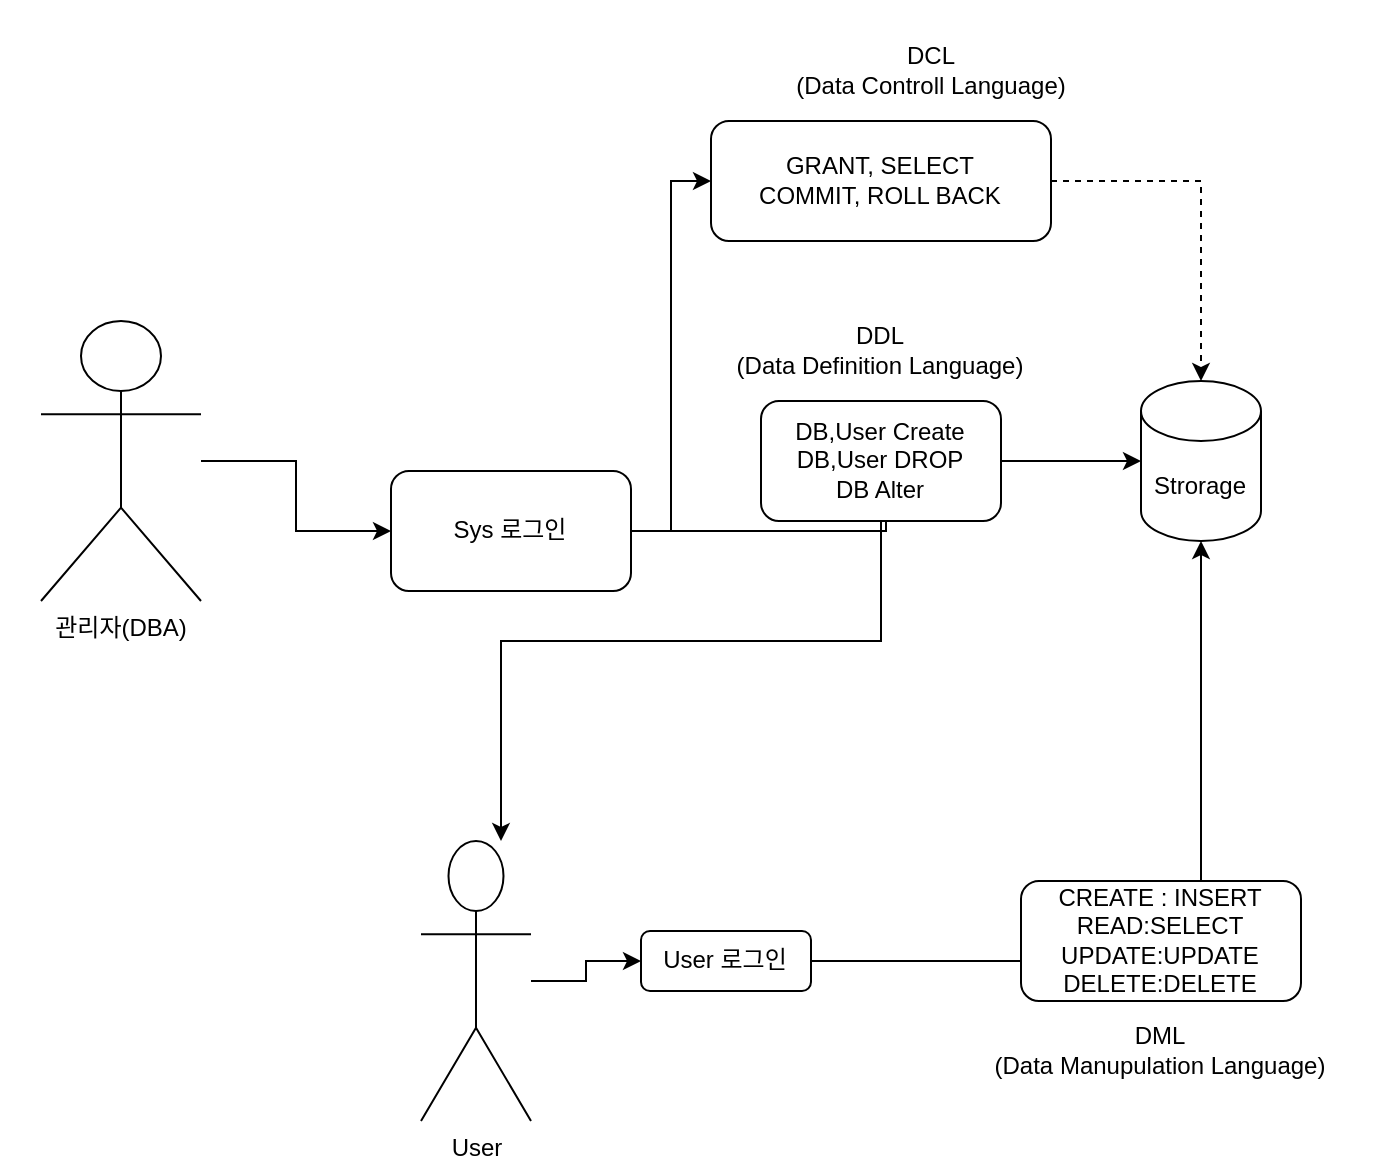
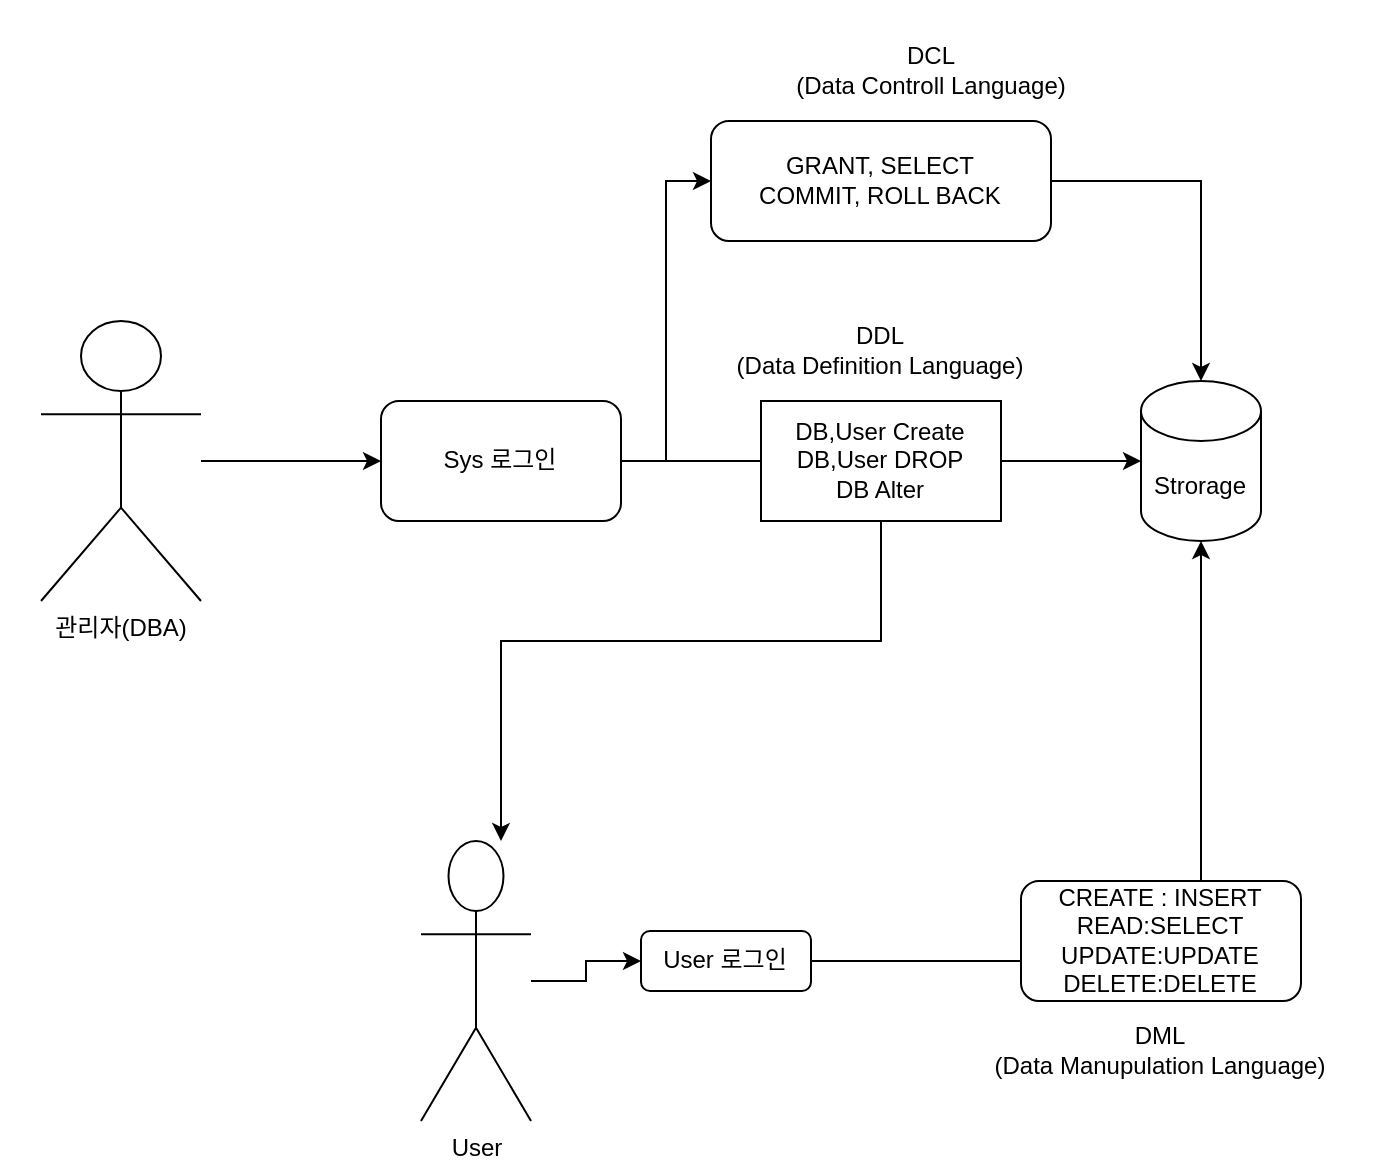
- <mxCell id="17" style="edgeStyle=orthogonalEdgeStyle;rounded=0;orthogonalLoop=1;jettySize=auto;html=1;dashed=1;" edge="1" parent="1" source="18" target="4"><mxGeometry relative="1" as="geometry" /></mxCell>
+ <mxCell id="17" style="edgeStyle=orthogonalEdgeStyle;rounded=0;orthogonalLoop=1;jettySize=auto;html=1;" edge="1" parent="1" source="18" target="4"><mxGeometry relative="1" as="geometry" /></mxCell>
- <mxCell id="9" value="DB,User Create&lt;br&gt;DB,User DROP&lt;br&gt;DB Alter" style="rounded=1;whiteSpace=wrap;html=1;" vertex="1" parent="1"><mxGeometry x="380" y="200" width="120" height="60" as="geometry" /></mxCell>
+ <mxCell id="9" value="DB,User Create&lt;br&gt;DB,User DROP&lt;br&gt;DB Alter" style="whiteSpace=wrap;html=1;rounded=0;" vertex="1" parent="1"><mxGeometry x="380" y="200" width="120" height="60" as="geometry" /></mxCell>
- <mxCell id="7" value="Sys 로그인" style="rounded=1;whiteSpace=wrap;html=1;" vertex="1" parent="1"><mxGeometry x="195" y="235" width="120" height="60" as="geometry" /></mxCell>
+ <mxCell id="7" value="Sys 로그인" style="rounded=1;whiteSpace=wrap;html=1;" vertex="1" parent="1"><mxGeometry x="190" y="200" width="120" height="60" as="geometry" /></mxCell>
